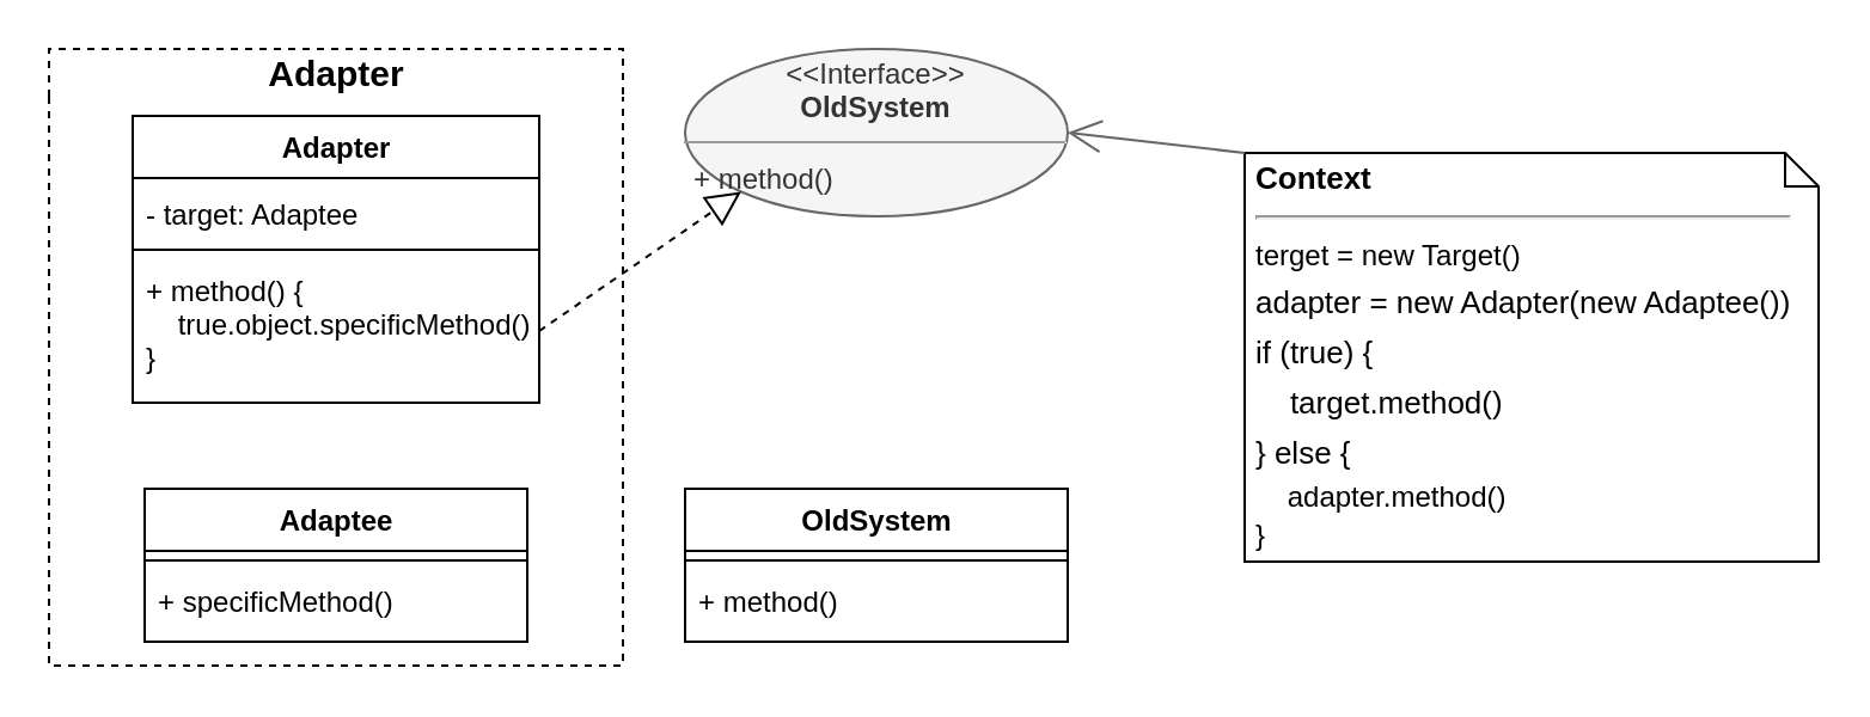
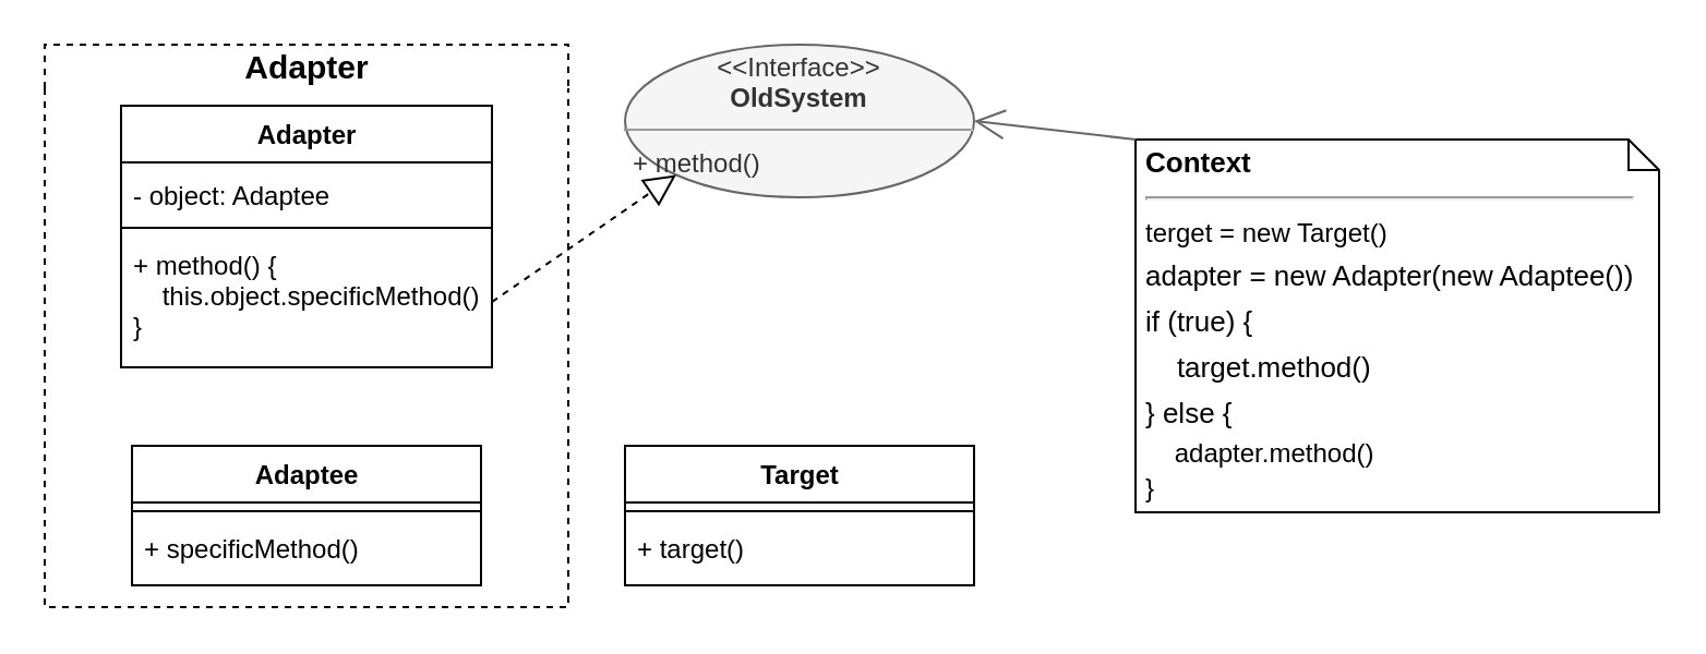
- <mxCell id="7" value="- target: Adaptee" style="text;strokeColor=none;fillColor=none;align=left;verticalAlign=top;spacingLeft=4;spacingRight=4;overflow=hidden;rotatable=0;points=[[0,0.5],[1,0.5]];portConstraint=eastwest;spacingTop=2;" parent="6" vertex="1"><mxGeometry y="26" width="170" height="26" as="geometry" /></mxCell>
+ <mxCell id="7" value="- object: Adaptee" style="text;strokeColor=none;fillColor=none;align=left;verticalAlign=top;spacingLeft=4;spacingRight=4;overflow=hidden;rotatable=0;points=[[0,0.5],[1,0.5]];portConstraint=eastwest;spacingTop=2;" parent="6" vertex="1"><mxGeometry y="26" width="170" height="26" as="geometry" /></mxCell>
- <mxCell id="9" value="+ method() {&#10;    true.object.specificMethod()&#10;}" style="text;strokeColor=none;fillColor=none;align=left;verticalAlign=top;spacingLeft=4;spacingRight=4;overflow=hidden;rotatable=0;points=[[0,0.5],[1,0.5]];portConstraint=eastwest;" parent="6" vertex="1"><mxGeometry y="60" width="170" height="60" as="geometry" /></mxCell>
+ <mxCell id="9" value="+ method() {&#10;    this.object.specificMethod()&#10;}" style="text;strokeColor=none;fillColor=none;align=left;verticalAlign=top;spacingLeft=4;spacingRight=4;overflow=hidden;rotatable=0;points=[[0,0.5],[1,0.5]];portConstraint=eastwest;" parent="6" vertex="1"><mxGeometry y="60" width="170" height="60" as="geometry" /></mxCell>
- <mxCell id="3" value="OldSystem" style="swimlane;fontStyle=1;align=center;verticalAlign=top;childLayout=stackLayout;horizontal=1;startSize=26;horizontalStack=0;resizeParent=1;resizeParentMax=0;resizeLast=0;collapsible=0;marginBottom=0;rounded=0;shadow=0;glass=0;comic=0;strokeWidth=1;fontSize=12;labelBackgroundColor=none;fillColor=#ffffff;html=1;" parent="2" vertex="1"><mxGeometry x="266" y="184" width="160" height="64" as="geometry" /></mxCell>
+ <mxCell id="3" value="Target" style="swimlane;fontStyle=1;align=center;verticalAlign=top;childLayout=stackLayout;horizontal=1;startSize=26;horizontalStack=0;resizeParent=1;resizeParentMax=0;resizeLast=0;collapsible=0;marginBottom=0;rounded=0;shadow=0;glass=0;comic=0;strokeWidth=1;fontSize=12;labelBackgroundColor=none;fillColor=#ffffff;html=1;" parent="2" vertex="1"><mxGeometry x="266" y="184" width="160" height="64" as="geometry" /></mxCell>
- <mxCell id="5" value="+ method()" style="text;strokeColor=none;fillColor=none;align=left;verticalAlign=top;spacingLeft=4;spacingRight=4;overflow=hidden;rotatable=0;points=[[0,0.5],[1,0.5]];portConstraint=eastwest;" parent="3" vertex="1"><mxGeometry y="34" width="160" height="30" as="geometry" /></mxCell>
+ <mxCell id="5" value="+ target()" style="text;strokeColor=none;fillColor=none;align=left;verticalAlign=top;spacingLeft=4;spacingRight=4;overflow=hidden;rotatable=0;points=[[0,0.5],[1,0.5]];portConstraint=eastwest;" parent="3" vertex="1"><mxGeometry y="34" width="160" height="30" as="geometry" /></mxCell>
